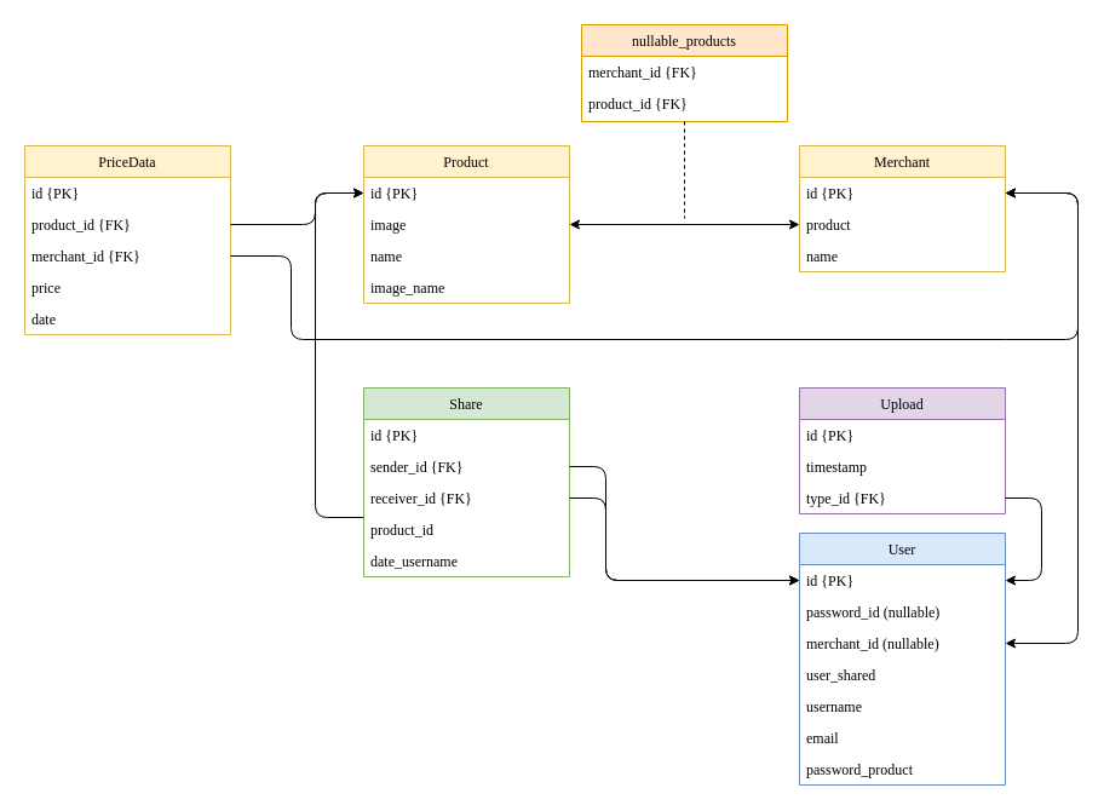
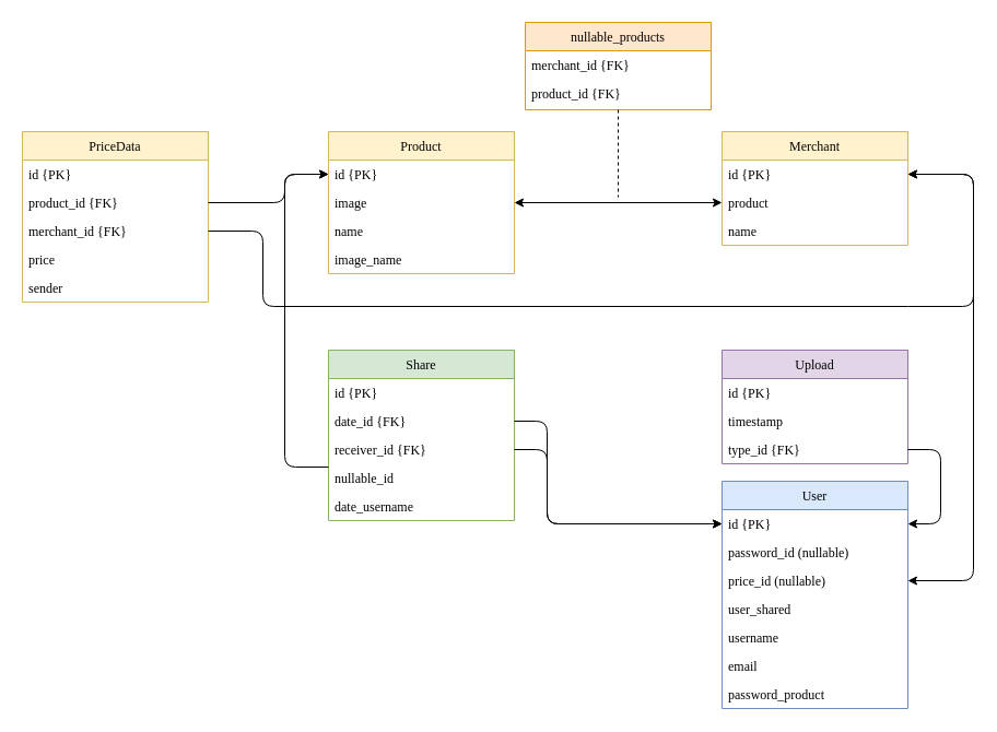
- <mxCell id="21" value="date" style="text;align=left;verticalAlign=top;spacingLeft=4;spacingRight=4;overflow=hidden;rotatable=0;points=[[0,0.5],[1,0.5]];portConstraint=eastwest;rounded=0;shadow=0;html=0;fontFamily=Lucida Console;" parent="16" vertex="1"><mxGeometry y="130" width="170" height="26" as="geometry" /></mxCell>
+ <mxCell id="21" value="sender" style="text;align=left;verticalAlign=top;spacingLeft=4;spacingRight=4;overflow=hidden;rotatable=0;points=[[0,0.5],[1,0.5]];portConstraint=eastwest;rounded=0;shadow=0;html=0;fontFamily=Lucida Console;" parent="16" vertex="1"><mxGeometry y="130" width="170" height="26" as="geometry" /></mxCell>
- <mxCell id="41" value="sender_id {FK}" style="text;align=left;verticalAlign=top;spacingLeft=4;spacingRight=4;overflow=hidden;rotatable=0;points=[[0,0.5],[1,0.5]];portConstraint=eastwest;rounded=0;shadow=0;html=0;fontFamily=Lucida Console;" parent="39" vertex="1"><mxGeometry y="52" width="170" height="26" as="geometry" /></mxCell>
+ <mxCell id="41" value="date_id {FK}" style="text;align=left;verticalAlign=top;spacingLeft=4;spacingRight=4;overflow=hidden;rotatable=0;points=[[0,0.5],[1,0.5]];portConstraint=eastwest;rounded=0;shadow=0;html=0;fontFamily=Lucida Console;" parent="39" vertex="1"><mxGeometry y="52" width="170" height="26" as="geometry" /></mxCell>
- <mxCell id="43" value="product_id" style="text;align=left;verticalAlign=top;spacingLeft=4;spacingRight=4;overflow=hidden;rotatable=0;points=[[0,0.5],[1,0.5]];portConstraint=eastwest;rounded=0;shadow=0;html=0;fontFamily=Lucida Console;" parent="39" vertex="1"><mxGeometry y="104" width="170" height="26" as="geometry" /></mxCell>
+ <mxCell id="43" value="nullable_id" style="text;align=left;verticalAlign=top;spacingLeft=4;spacingRight=4;overflow=hidden;rotatable=0;points=[[0,0.5],[1,0.5]];portConstraint=eastwest;rounded=0;shadow=0;html=0;fontFamily=Lucida Console;" parent="39" vertex="1"><mxGeometry y="104" width="170" height="26" as="geometry" /></mxCell>
- <mxCell id="26" value="merchant_id (nullable)" style="text;align=left;verticalAlign=top;spacingLeft=4;spacingRight=4;overflow=hidden;rotatable=0;points=[[0,0.5],[1,0.5]];portConstraint=eastwest;rounded=0;shadow=0;html=0;fontFamily=Lucida Console;" parent="23" vertex="1"><mxGeometry y="78" width="170" height="26" as="geometry" /></mxCell>
+ <mxCell id="26" value="price_id (nullable)" style="text;align=left;verticalAlign=top;spacingLeft=4;spacingRight=4;overflow=hidden;rotatable=0;points=[[0,0.5],[1,0.5]];portConstraint=eastwest;rounded=0;shadow=0;html=0;fontFamily=Lucida Console;" parent="23" vertex="1"><mxGeometry y="78" width="170" height="26" as="geometry" /></mxCell>
